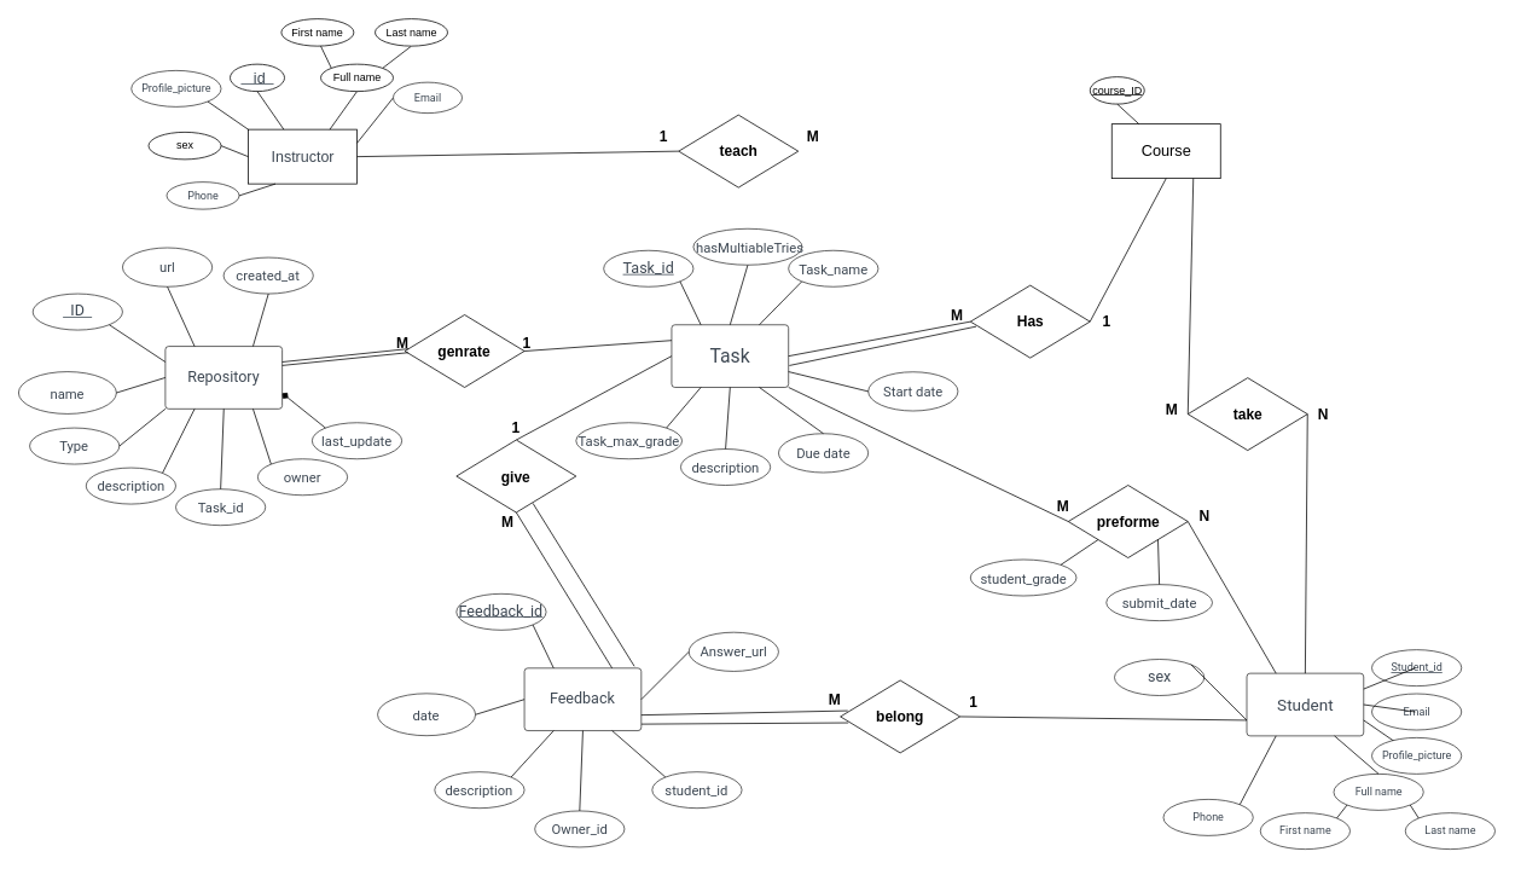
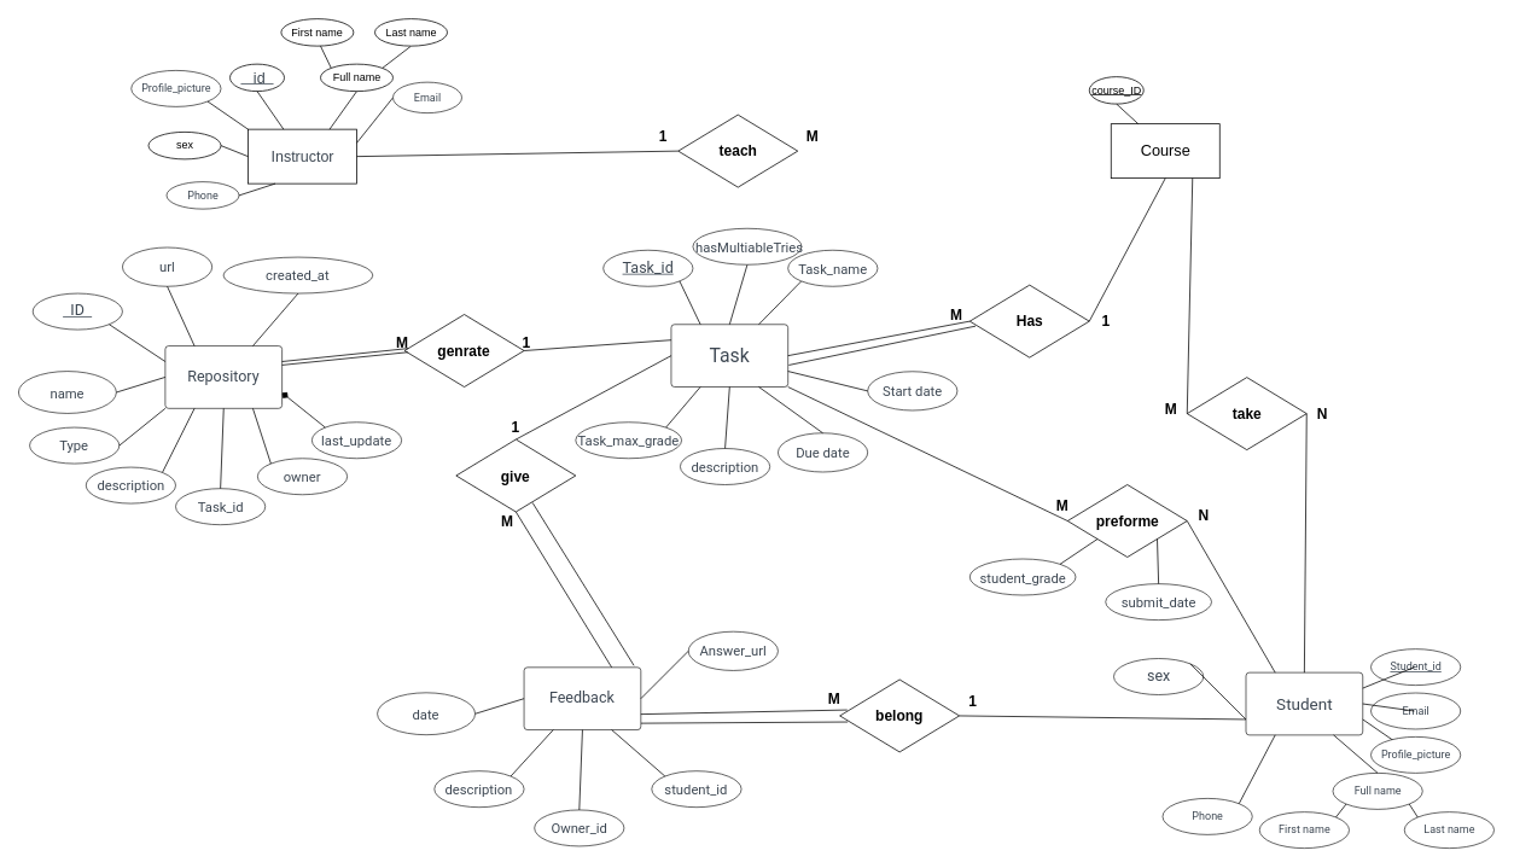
- <mxCell id="118" value="created_at" style="html=1;overflow=block;blockSpacing=1;whiteSpace=wrap;ellipse;fontSize=15;fontFamily=Roboto;fontColor=#3d4752;align=center;spacing=3.8;strokeOpacity=100;fillOpacity=100;rounded=1;absoluteArcSize=1;arcSize=7.5;fillColor=#ffffff;strokeWidth=0.8;lucidId=z8JoMihmaZ54;" parent="1" vertex="1"><mxGeometry x="246.25" y="283.25" width="99" height="40" as="geometry" /></mxCell>
+ <mxCell id="118" value="created_at" style="html=1;overflow=block;blockSpacing=1;whiteSpace=wrap;ellipse;fontSize=15;fontFamily=Roboto;fontColor=#3d4752;align=center;spacing=3.8;strokeOpacity=100;fillOpacity=100;rounded=1;absoluteArcSize=1;arcSize=7.5;fillColor=#ffffff;strokeWidth=0.8;lucidId=z8JoMihmaZ54;" parent="1" vertex="1"><mxGeometry x="246.25" y="283.25" width="165" height="40" as="geometry" /></mxCell>
- <mxCell id="49" value="Feedback_id" style="html=1;overflow=block;blockSpacing=1;whiteSpace=wrap;ellipse;fontSize=16.7;fontFamily=Roboto;fontColor=#3d4752;fontStyle=4;align=center;spacing=3.8;strokeOpacity=100;fillOpacity=100;rounded=1;absoluteArcSize=1;arcSize=7.5;fillColor=#ffffff;strokeWidth=0.8;lucidId=z8JogII6C4fO;" parent="1" vertex="1"><mxGeometry x="503.25" y="654.25" width="99" height="40" as="geometry" /></mxCell>
- <mxCell id="52" value="" style="endArrow=none;html=1;rounded=0;entryX=1;entryY=1;entryDx=0;entryDy=0;exitX=0.25;exitY=0;exitDx=0;exitDy=0;fontSize=12;" parent="1" source="48" target="49" edge="1"><mxGeometry width="50" height="50" relative="1" as="geometry"><mxPoint x="1054.25" y="912.25" as="sourcePoint" /><mxPoint x="1111.25" y="889.25" as="targetPoint" /></mxGeometry></mxCell>
